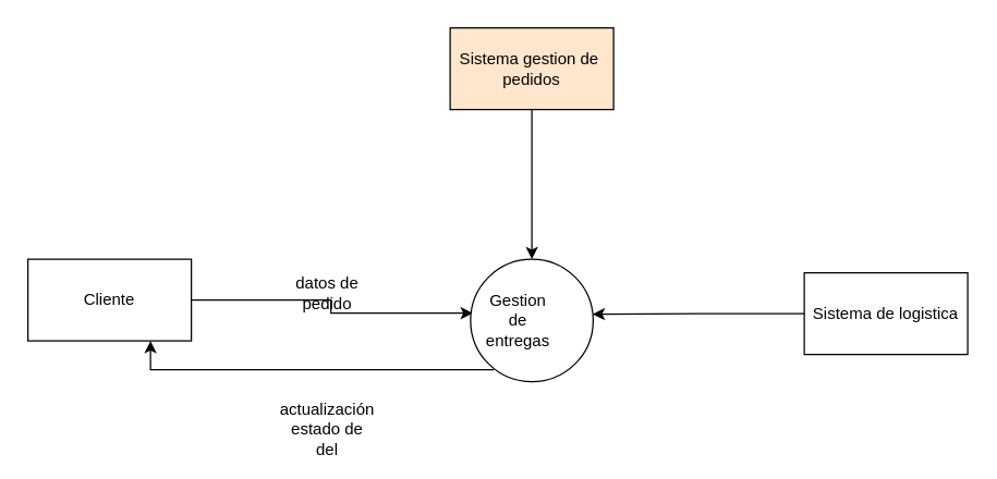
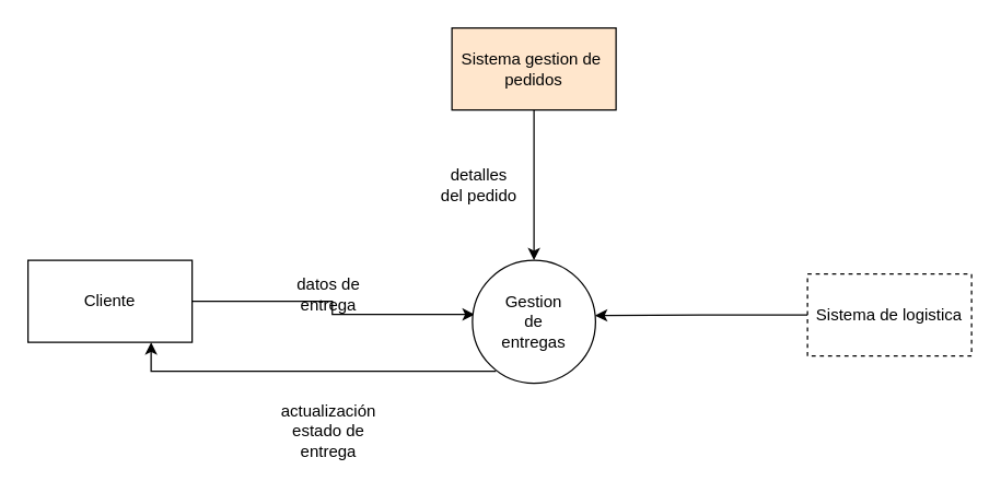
+ <mxCell id="11" value="detalles del pedido" style="text;html=1;align=center;verticalAlign=middle;whiteSpace=wrap;rounded=0;" parent="1" vertex="1"><mxGeometry x="320" y="120" width="60" height="30" as="geometry" /></mxCell>
- <mxCell id="9" value="datos de pedido" style="text;html=1;align=center;verticalAlign=middle;whiteSpace=wrap;rounded=0;" parent="1" vertex="1"><mxGeometry x="210" y="200" width="60" height="30" as="geometry" /></mxCell>
+ <mxCell id="9" value="datos de entrega" style="text;html=1;align=center;verticalAlign=middle;whiteSpace=wrap;rounded=0;" parent="1" vertex="1"><mxGeometry x="210" y="200" width="60" height="30" as="geometry" /></mxCell>
- <mxCell id="6" value="Sistema de logistica" style="rounded=0;whiteSpace=wrap;html=1;" parent="1" vertex="1"><mxGeometry x="590" y="200" width="120" height="60" as="geometry" /></mxCell>
+ <mxCell id="6" value="Sistema de logistica" style="rounded=0;whiteSpace=wrap;html=1;dashed=1;" parent="1" vertex="1"><mxGeometry x="590" y="200" width="120" height="60" as="geometry" /></mxCell>
- <mxCell id="13" value="Gestion de entregas" style="text;html=1;align=center;verticalAlign=middle;whiteSpace=wrap;rounded=0;" parent="1" vertex="1"><mxGeometry x="350" y="220" width="60" height="30" as="geometry" /></mxCell>
+ <mxCell id="13" value="Gestion de entregas" style="text;html=1;align=center;verticalAlign=middle;whiteSpace=wrap;rounded=0;" parent="1" vertex="1"><mxGeometry x="360" y="220" width="60" height="30" as="geometry" /></mxCell>
- <mxCell id="10" value="actualización estado de del" style="text;html=1;align=center;verticalAlign=middle;whiteSpace=wrap;rounded=0;" parent="1" vertex="1"><mxGeometry x="210" y="300" width="60" height="30" as="geometry" /></mxCell>
+ <mxCell id="10" value="actualización estado de entrega" style="text;html=1;align=center;verticalAlign=middle;whiteSpace=wrap;rounded=0;" parent="1" vertex="1"><mxGeometry x="210" y="300" width="60" height="30" as="geometry" /></mxCell>
